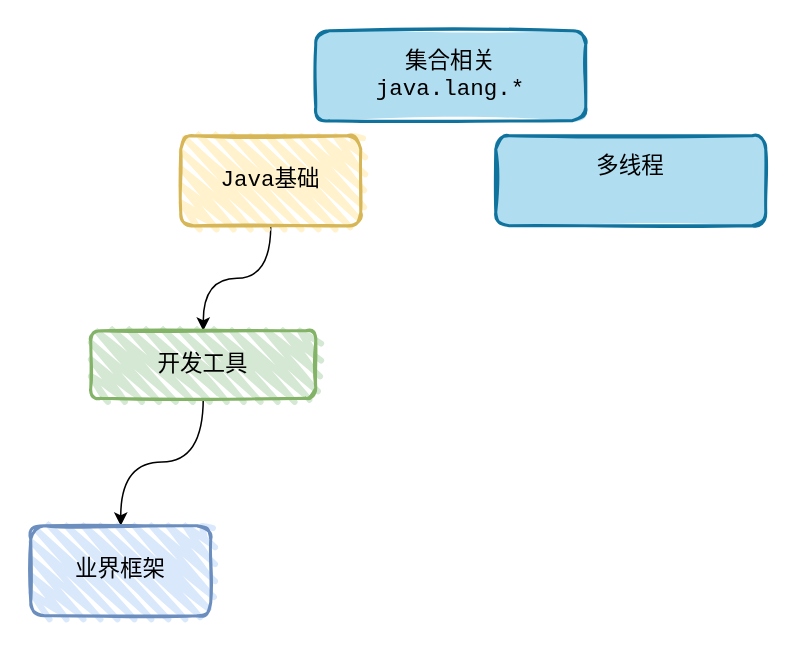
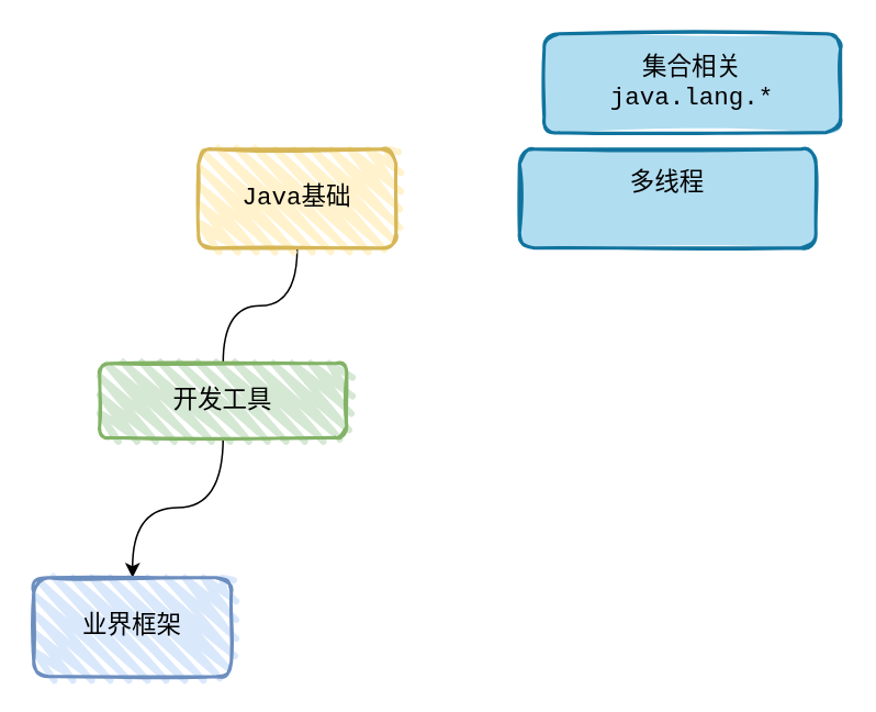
- <mxCell id="7" value="&lt;font face=&quot;Courier New&quot;&gt;&lt;span style=&quot;font-size: 15px&quot;&gt;集合相关&lt;br&gt;java.lang.*&lt;br&gt;&lt;/span&gt;&lt;/font&gt;" style="rounded=1;whiteSpace=wrap;html=1;strokeWidth=2;fillWeight=4;hachureGap=8;hachureAngle=45;sketch=1;fillStyle=solid;fillColor=#b1ddf0;strokeColor=#10739e;" vertex="1" parent="1"><mxGeometry x="210" y="20" width="180" height="60" as="geometry" /></mxCell>
+ <mxCell id="7" value="&lt;font face=&quot;Courier New&quot;&gt;&lt;span style=&quot;font-size: 15px&quot;&gt;集合相关&lt;br&gt;java.lang.*&lt;br&gt;&lt;/span&gt;&lt;/font&gt;" style="rounded=1;whiteSpace=wrap;html=1;strokeWidth=2;fillWeight=4;hachureGap=8;hachureAngle=45;sketch=1;fillStyle=solid;fillColor=#b1ddf0;strokeColor=#10739e;" vertex="1" parent="1"><mxGeometry x="330" y="20" width="180" height="60" as="geometry" /></mxCell>
- <mxCell id="8" value="&lt;font face=&quot;Courier New&quot;&gt;&lt;span style=&quot;font-size: 15px&quot;&gt;多线程&lt;br&gt;&lt;br&gt;&lt;/span&gt;&lt;/font&gt;" style="rounded=1;whiteSpace=wrap;html=1;strokeWidth=2;fillWeight=4;hachureGap=8;hachureAngle=45;sketch=1;fillStyle=solid;fillColor=#b1ddf0;strokeColor=#10739e;" vertex="1" parent="1"><mxGeometry x="330" y="90" width="180" height="60" as="geometry" /></mxCell>
+ <mxCell id="8" value="&lt;font face=&quot;Courier New&quot;&gt;&lt;span style=&quot;font-size: 15px&quot;&gt;多线程&lt;br&gt;&lt;br&gt;&lt;/span&gt;&lt;/font&gt;" style="rounded=1;whiteSpace=wrap;html=1;strokeWidth=2;fillWeight=4;hachureGap=8;hachureAngle=45;sketch=1;fillStyle=solid;fillColor=#b1ddf0;strokeColor=#10739e;" vertex="1" parent="1"><mxGeometry x="315" y="90" width="180" height="60" as="geometry" /></mxCell>
- <mxCell id="2" style="edgeStyle=orthogonalEdgeStyle;rounded=0;orthogonalLoop=1;jettySize=auto;html=1;exitX=0.5;exitY=1;exitDx=0;exitDy=0;curved=1;" edge="1" parent="1" source="3" target="5"><mxGeometry relative="1" as="geometry" /></mxCell>
+ <mxCell id="2" style="edgeStyle=orthogonalEdgeStyle;rounded=0;orthogonalLoop=1;jettySize=auto;html=1;exitX=0.5;exitY=1;exitDx=0;exitDy=0;curved=1;endArrow=none;" edge="1" parent="1" source="3" target="5"><mxGeometry relative="1" as="geometry" /></mxCell>
